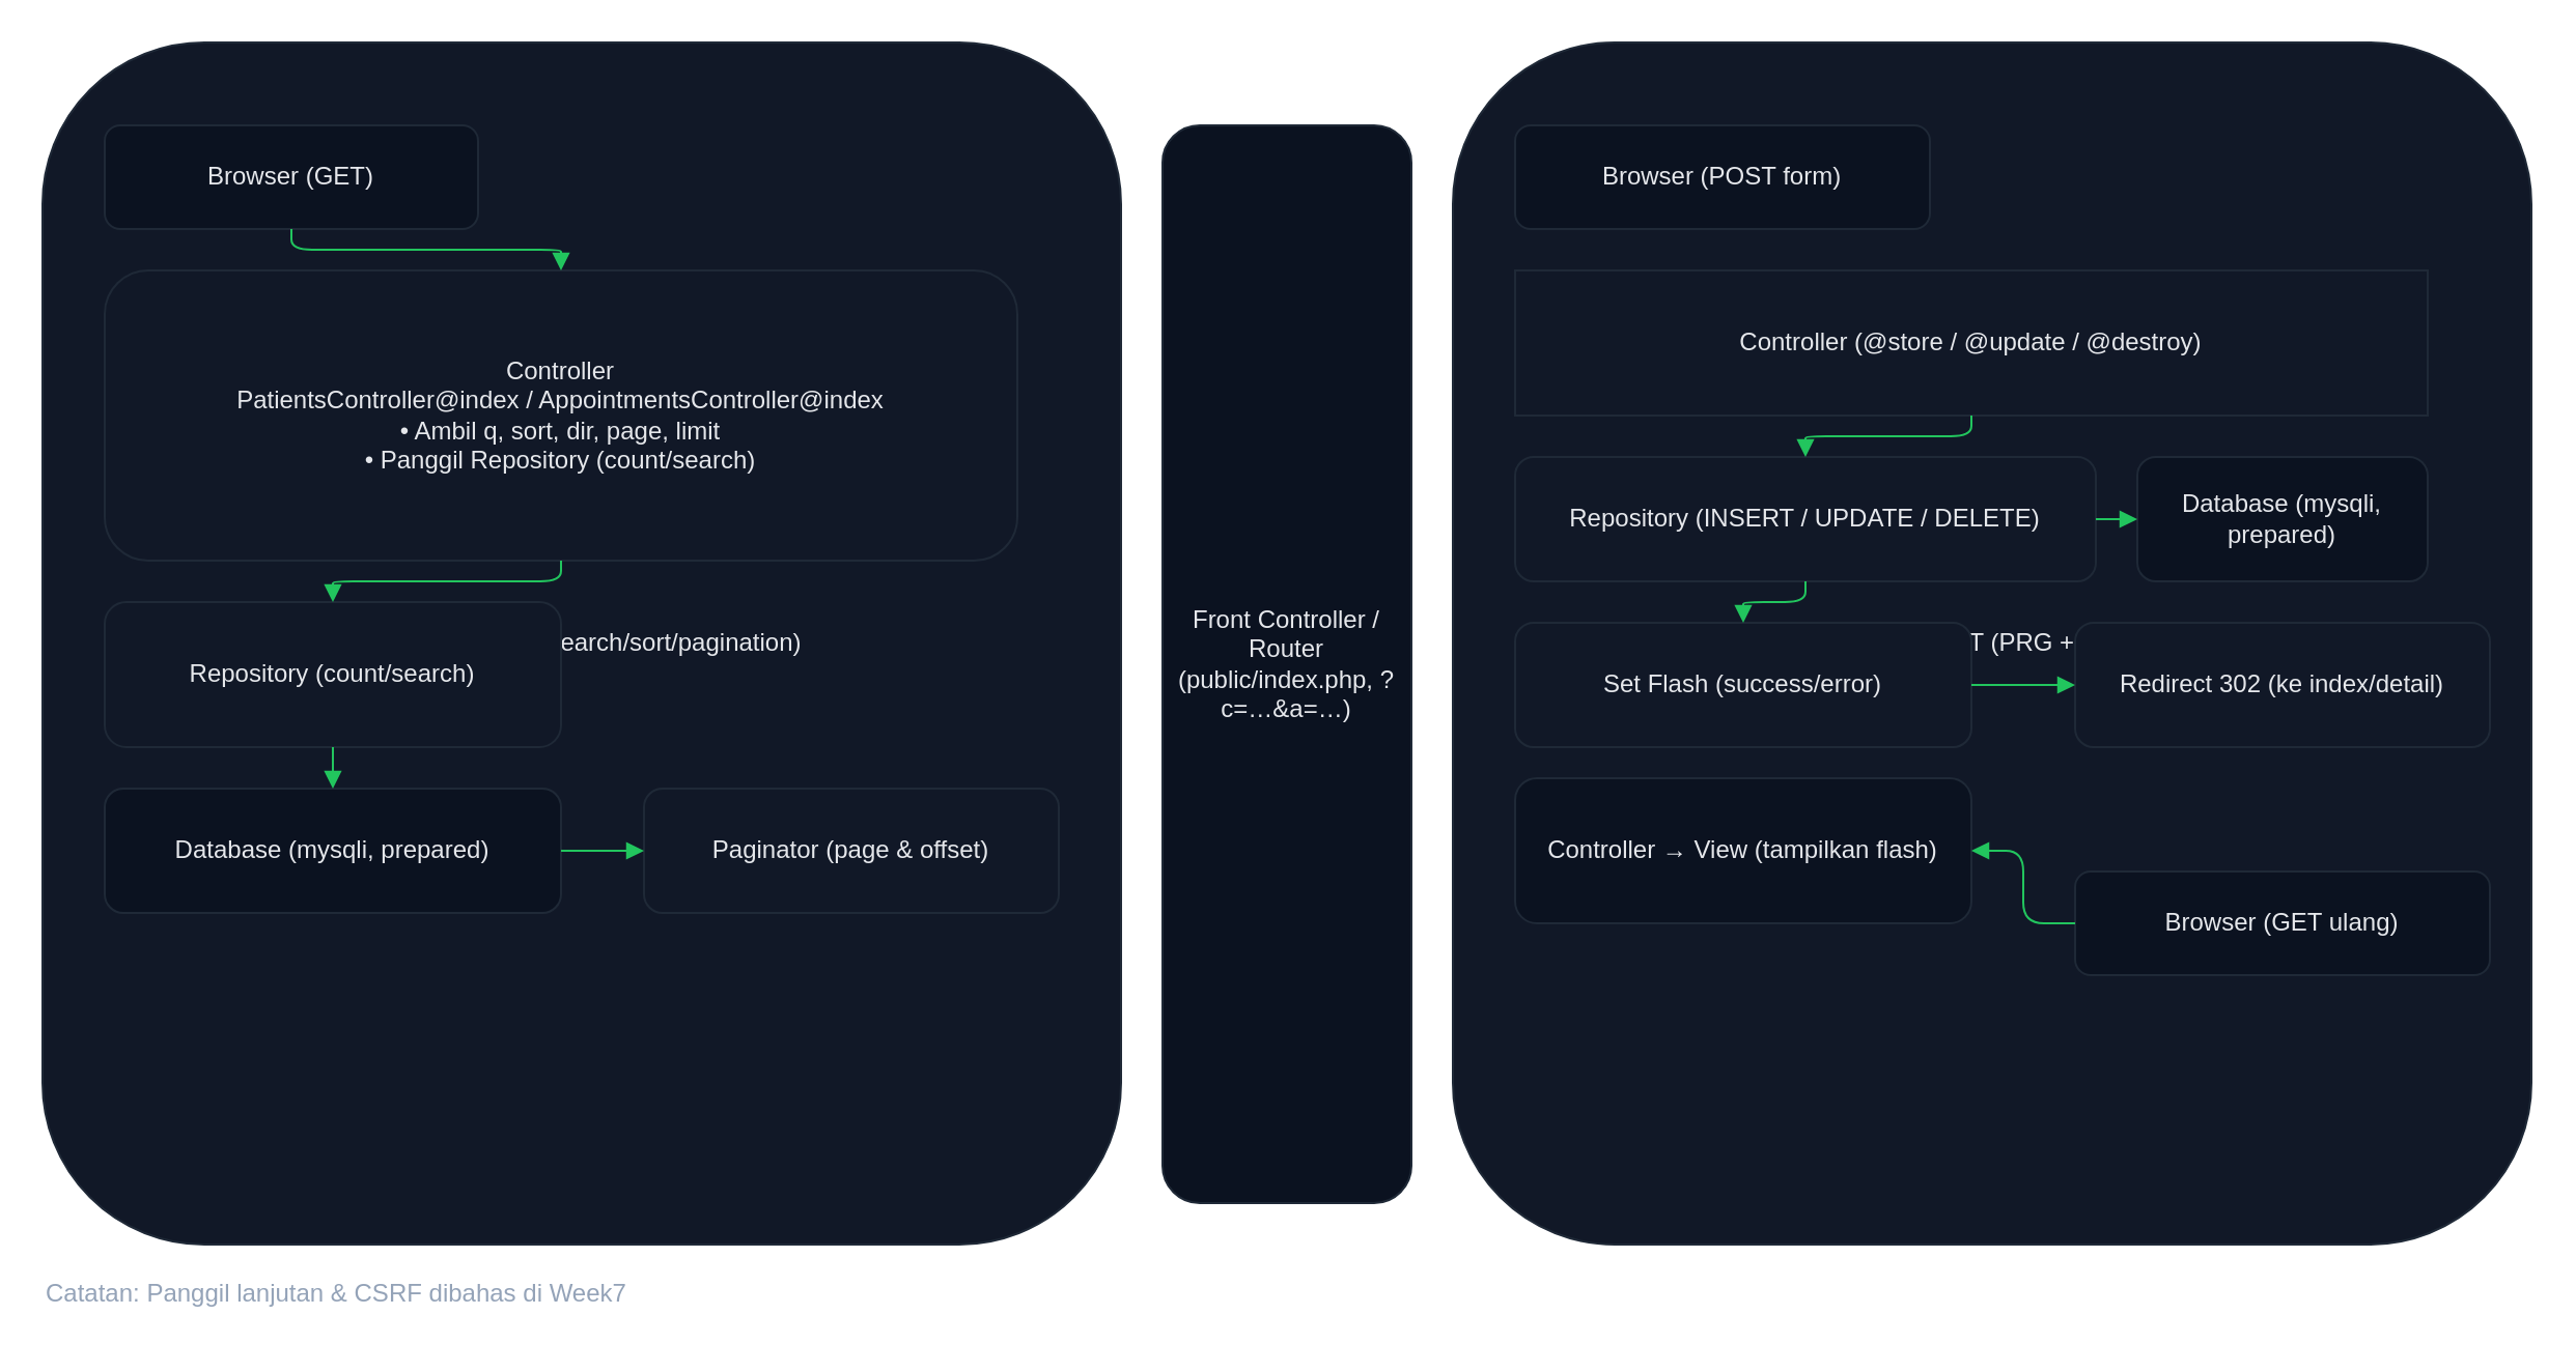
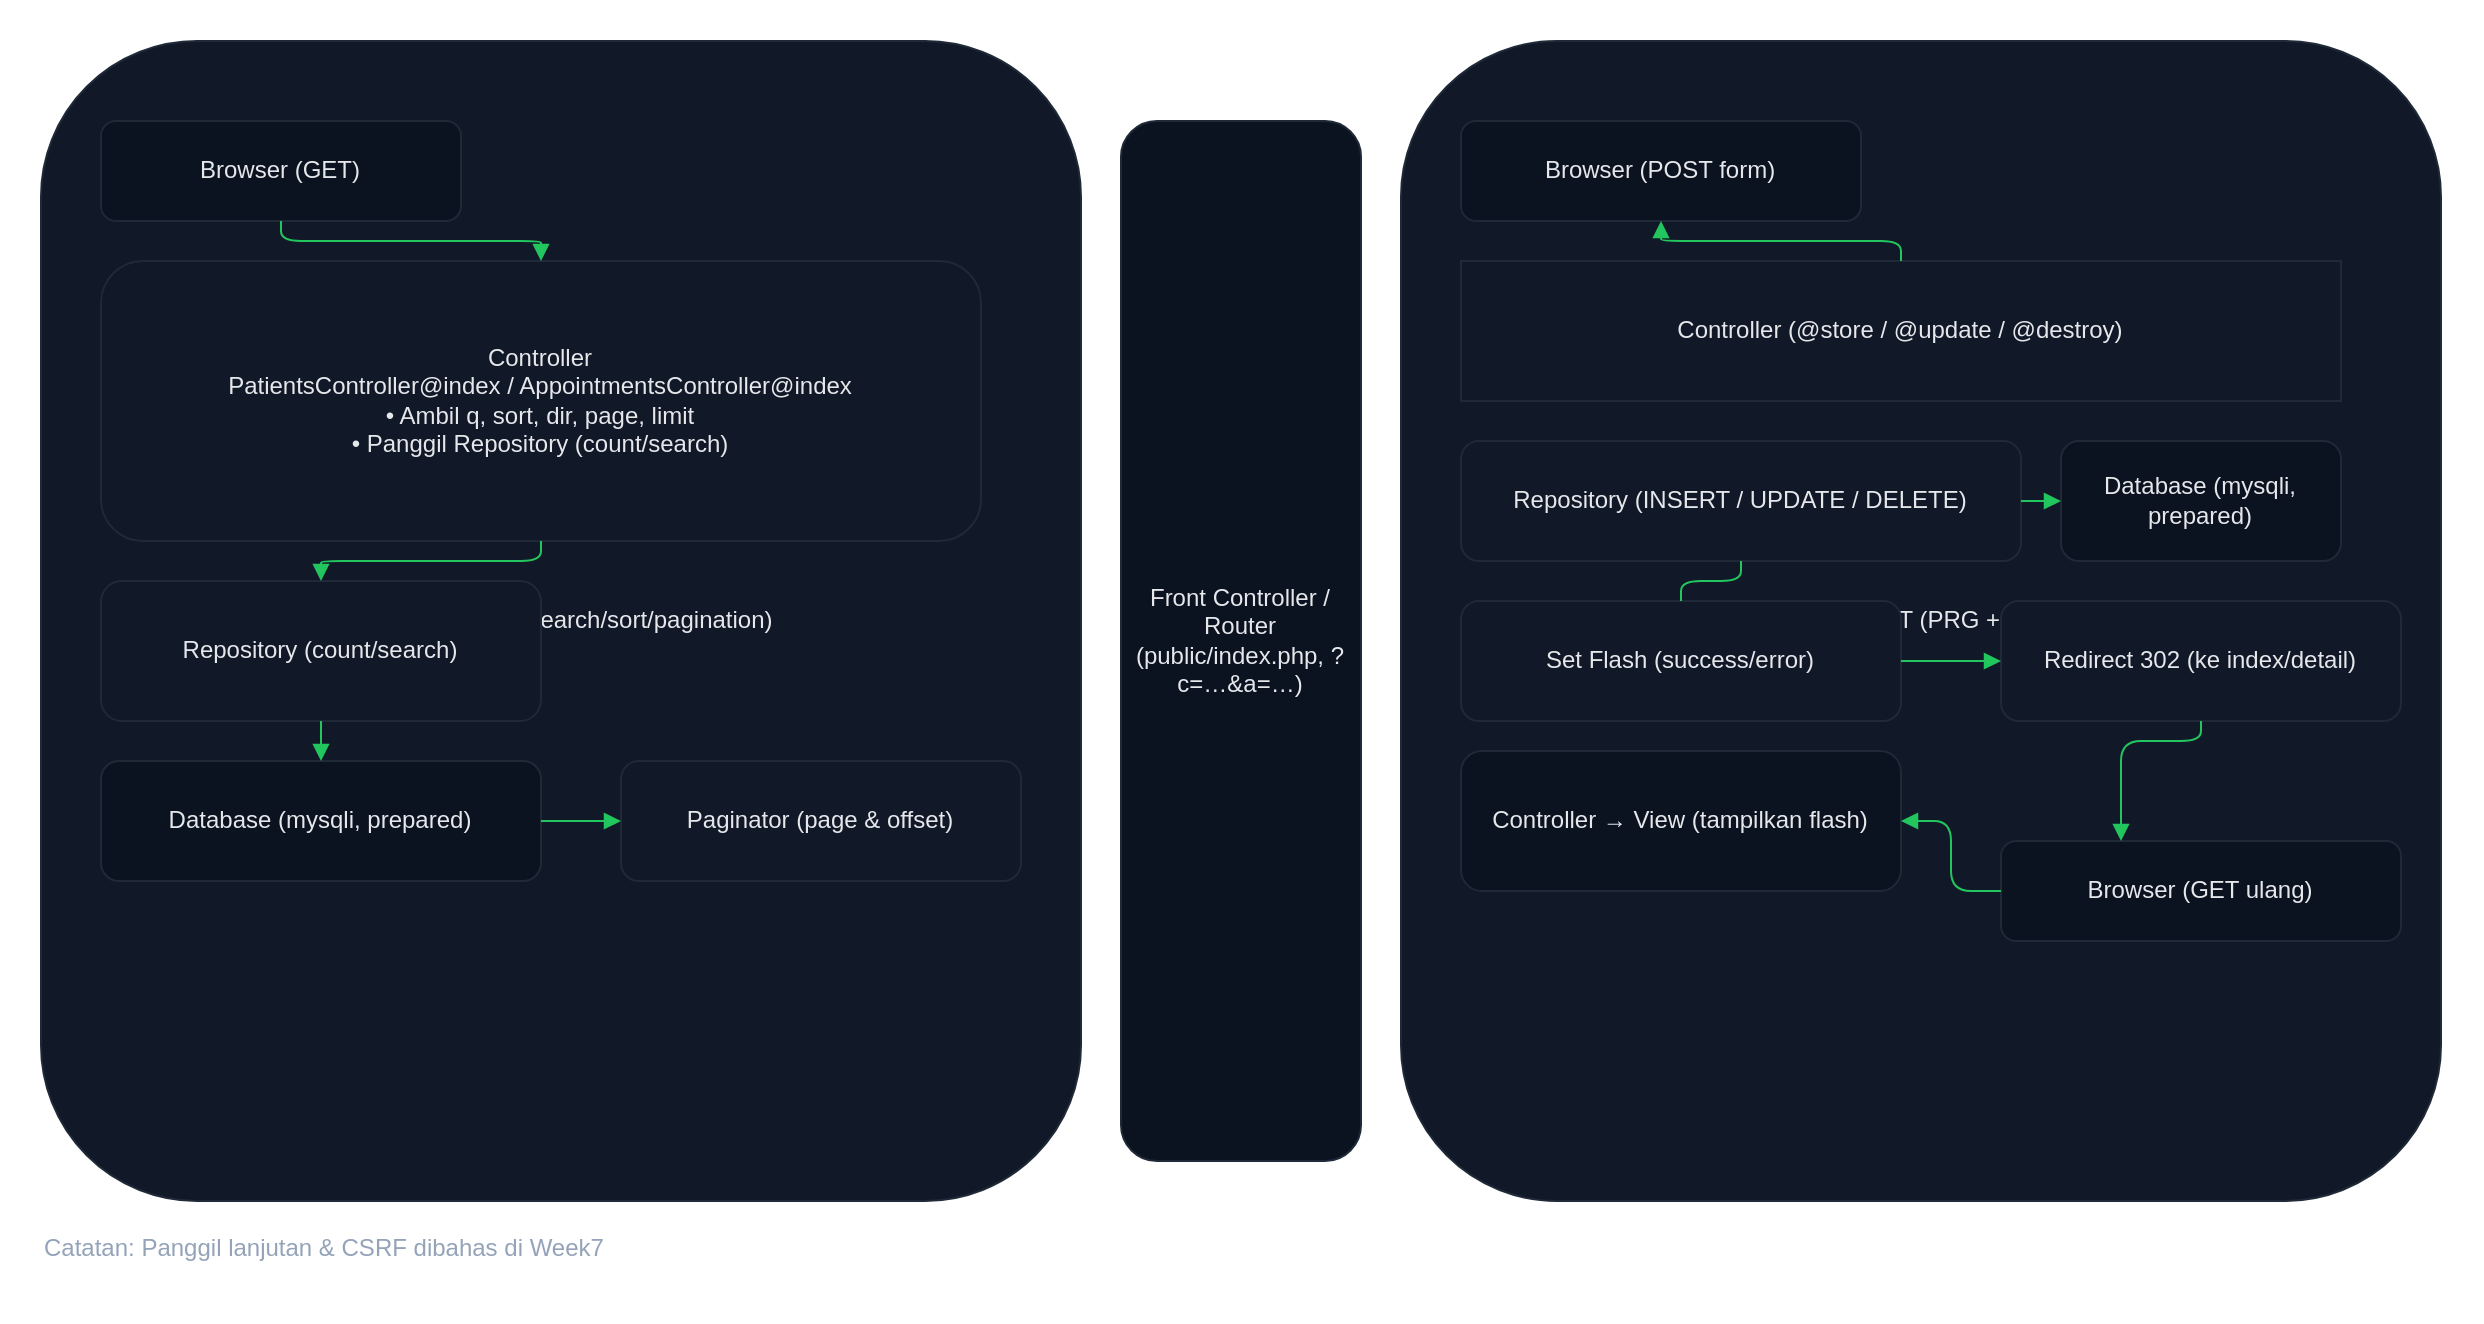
- <mxCell id="23" style="edgeStyle=orthogonalEdgeStyle;endArrow=block;strokeColor=#22c55e;" parent="2" source="16" target="17" edge="1"><mxGeometry relative="1" as="geometry" /></mxCell>
+ <mxCell id="23" style="edgeStyle=orthogonalEdgeStyle;endArrow=block;strokeColor=#22c55e;" parent="2" source="16" target="15" edge="1"><mxGeometry relative="1" as="geometry" /></mxCell>
- <mxCell id="25" style="edgeStyle=orthogonalEdgeStyle;endArrow=block;strokeColor=#22c55e;" parent="2" source="17" target="19" edge="1"><mxGeometry relative="1" as="geometry" /></mxCell>
+ <mxCell id="25" style="edgeStyle=orthogonalEdgeStyle;endArrow=none;strokeColor=#22c55e;" parent="2" source="17" target="19" edge="1"><mxGeometry relative="1" as="geometry" /></mxCell>
+ <mxCell id="27" style="edgeStyle=orthogonalEdgeStyle;endArrow=block;strokeColor=#22c55e;" parent="2" source="20" target="21" edge="1"><mxGeometry relative="1" as="geometry"><Array as="points"><mxPoint x="1080" y="350" /><mxPoint x="1040" y="350" /></Array></mxGeometry></mxCell>
